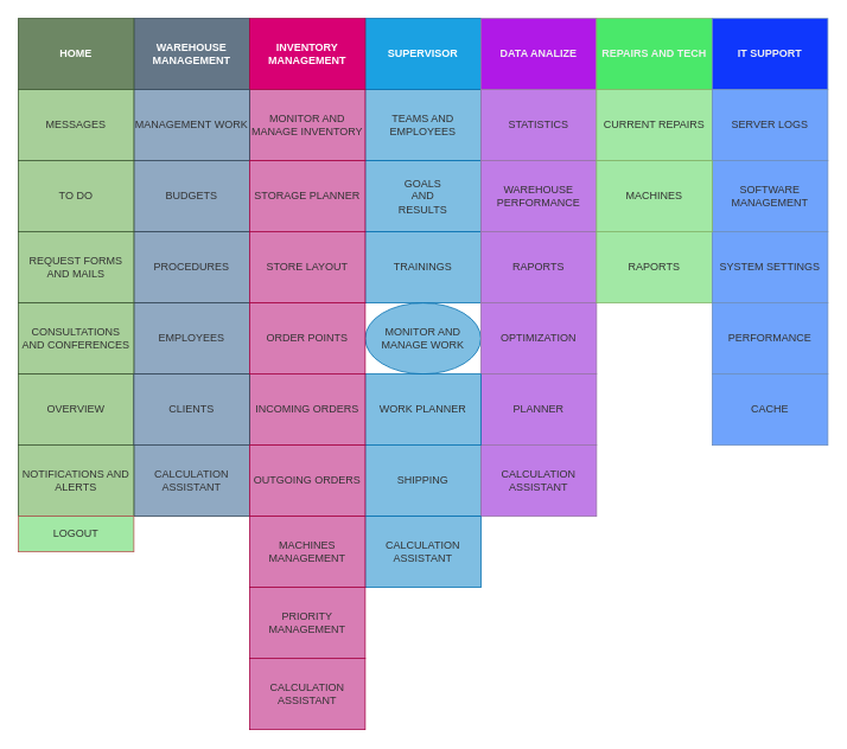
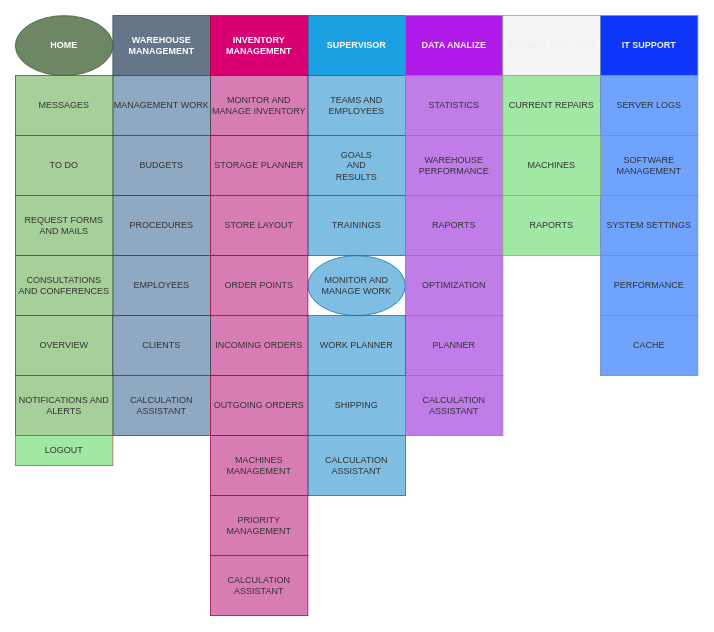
- <mxCell id="18" value="&lt;b&gt;HOME&lt;/b&gt;" style="rounded=0;whiteSpace=wrap;html=1;fillColor=#6d8764;strokeColor=#3A5431;fontColor=#ffffff;" vertex="1" parent="1"><mxGeometry x="20" y="20" width="130" height="80" as="geometry" /></mxCell>
+ <mxCell id="18" value="&lt;b&gt;HOME&lt;/b&gt;" style="ellipse;whiteSpace=wrap;html=1;fillColor=#6d8764;strokeColor=#3A5431;fontColor=#ffffff;" vertex="1" parent="1"><mxGeometry x="20" y="20" width="130" height="80" as="geometry" /></mxCell>
- <mxCell id="37" value="REPAIRS AND TECH" style="rounded=0;whiteSpace=wrap;html=1;fontStyle=1;fillColor=#4AE86A;strokeColor=#82b366;fontColor=#F0F0F0;" vertex="1" parent="1"><mxGeometry x="670" y="20" width="130" height="80" as="geometry" /></mxCell>
+ <mxCell id="37" value="REPAIRS AND TECH" style="rounded=0;whiteSpace=wrap;html=1;fontStyle=1;fillColor=#f5f5f5;strokeColor=#82b366;fontColor=#F0F0F0;" vertex="1" parent="1"><mxGeometry x="670" y="20" width="130" height="80" as="geometry" /></mxCell>
